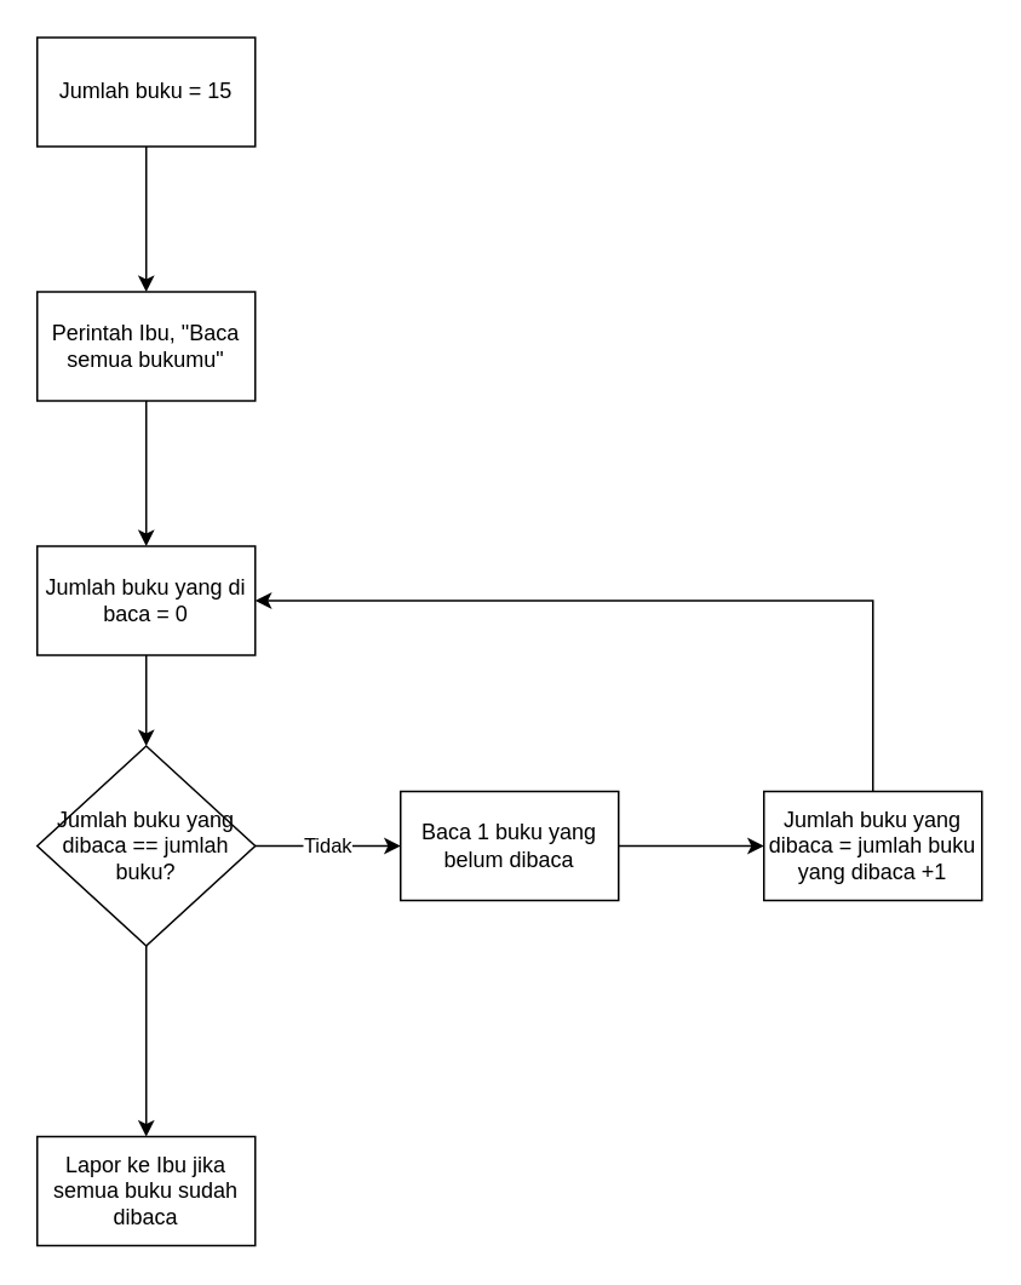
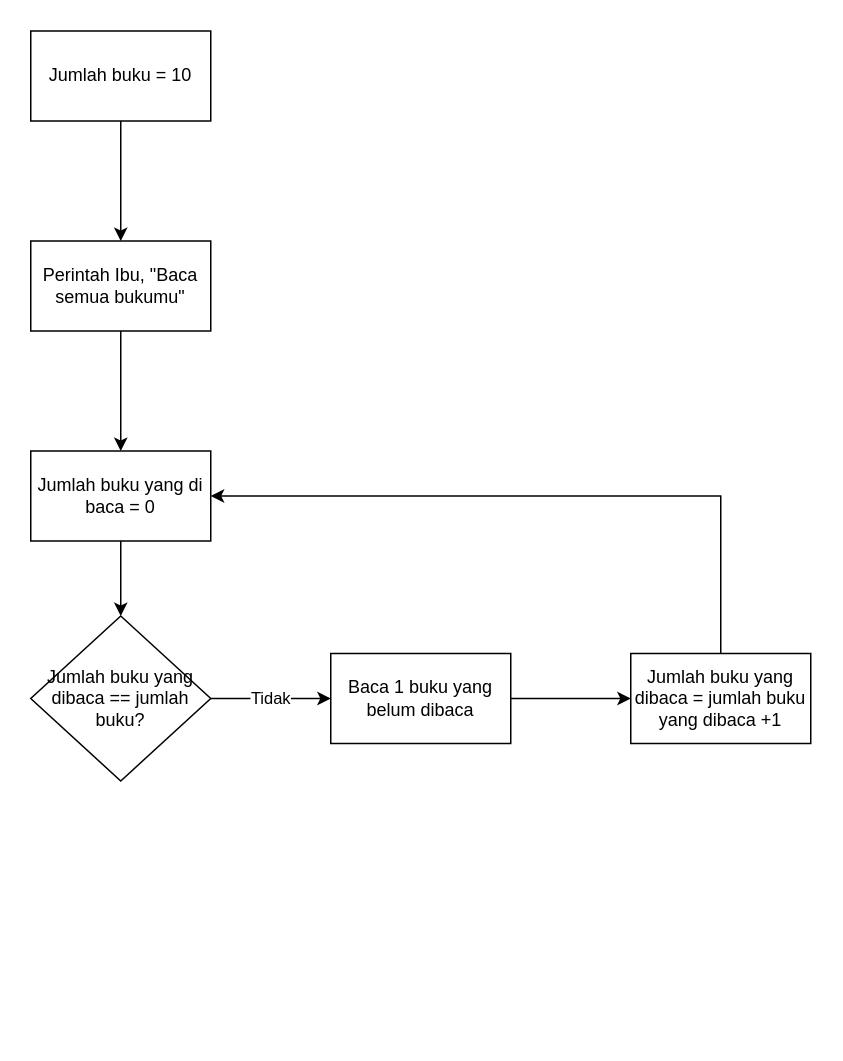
- <mxCell id="3" value="Jumlah buku = 15" style="rounded=0;whiteSpace=wrap;html=1;" vertex="1" parent="1"><mxGeometry x="20" y="20" width="120" height="60" as="geometry" /></mxCell>
+ <mxCell id="3" value="Jumlah buku = 10" style="rounded=0;whiteSpace=wrap;html=1;" vertex="1" parent="1"><mxGeometry x="20" y="20" width="120" height="60" as="geometry" /></mxCell>
- <mxCell id="9" value="" style="edgeStyle=orthogonalEdgeStyle;rounded=0;orthogonalLoop=1;jettySize=auto;html=1;" edge="1" parent="1" source="10" target="15"><mxGeometry relative="1" as="geometry" /></mxCell>
- <mxCell id="15" value="Lapor ke Ibu jika semua buku sudah dibaca" style="whiteSpace=wrap;html=1;rounded=0;" vertex="1" parent="1"><mxGeometry x="20" y="625" width="120" height="60" as="geometry" /></mxCell>
